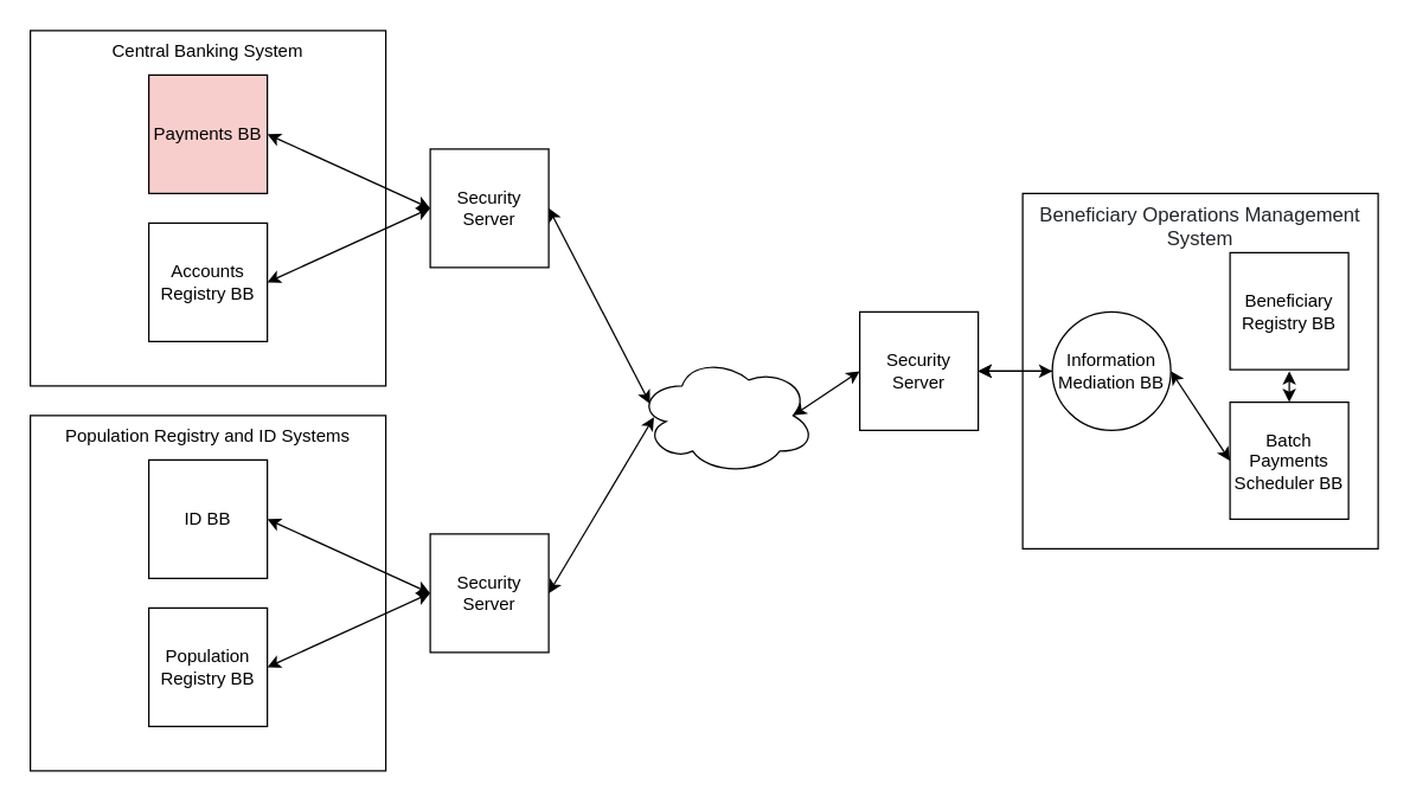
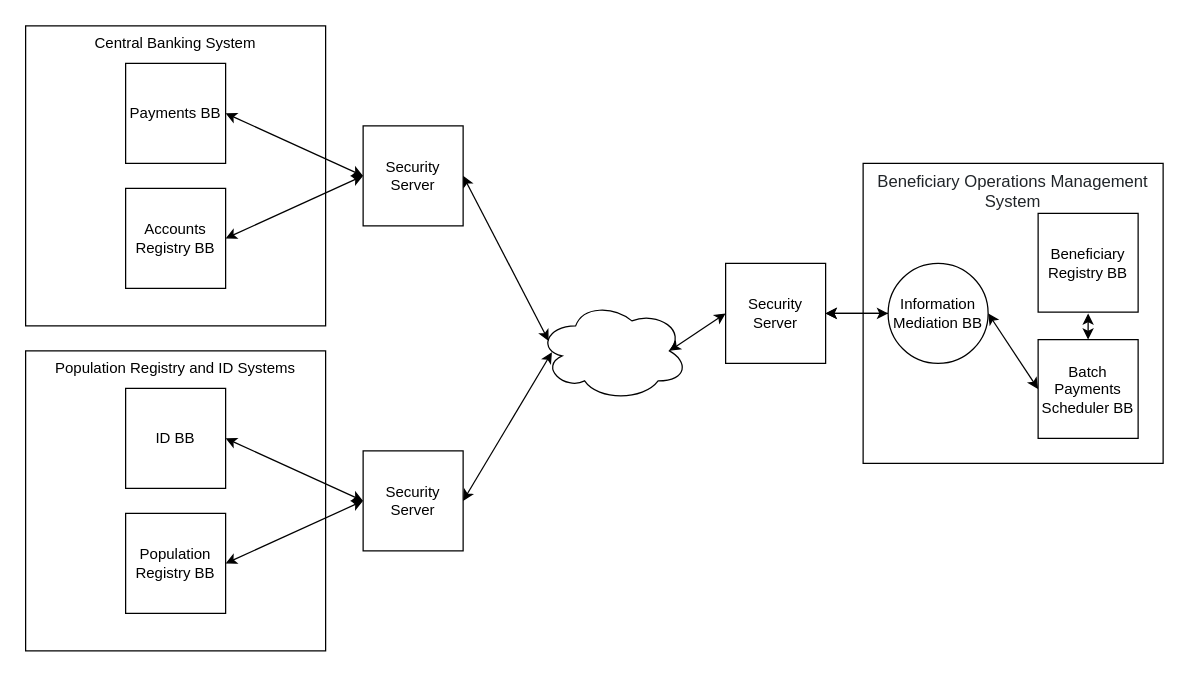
- <mxCell id="12" value="Payments BB" style="whiteSpace=wrap;html=1;aspect=fixed;fillColor=#f8cecc;" vertex="1" parent="1"><mxGeometry x="100" y="50" width="80" height="80" as="geometry" /></mxCell>
+ <mxCell id="12" value="Payments BB" style="whiteSpace=wrap;html=1;aspect=fixed;" vertex="1" parent="1"><mxGeometry x="100" y="50" width="80" height="80" as="geometry" /></mxCell>
